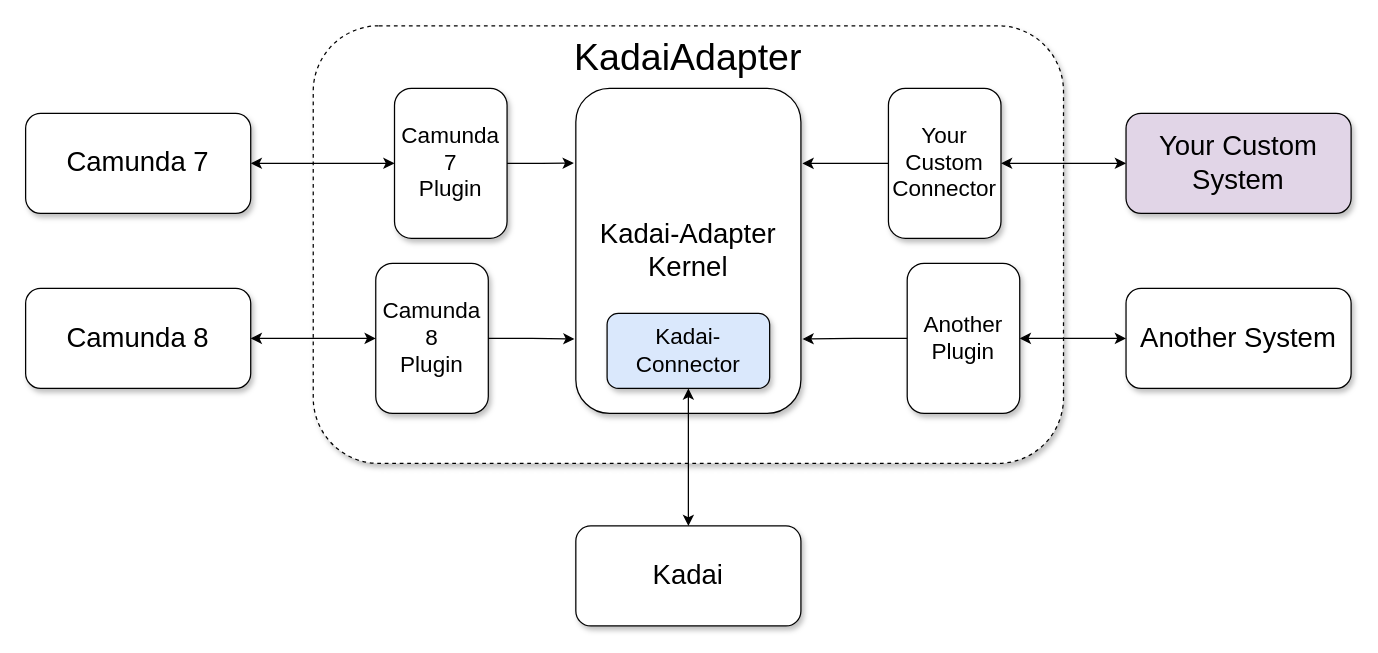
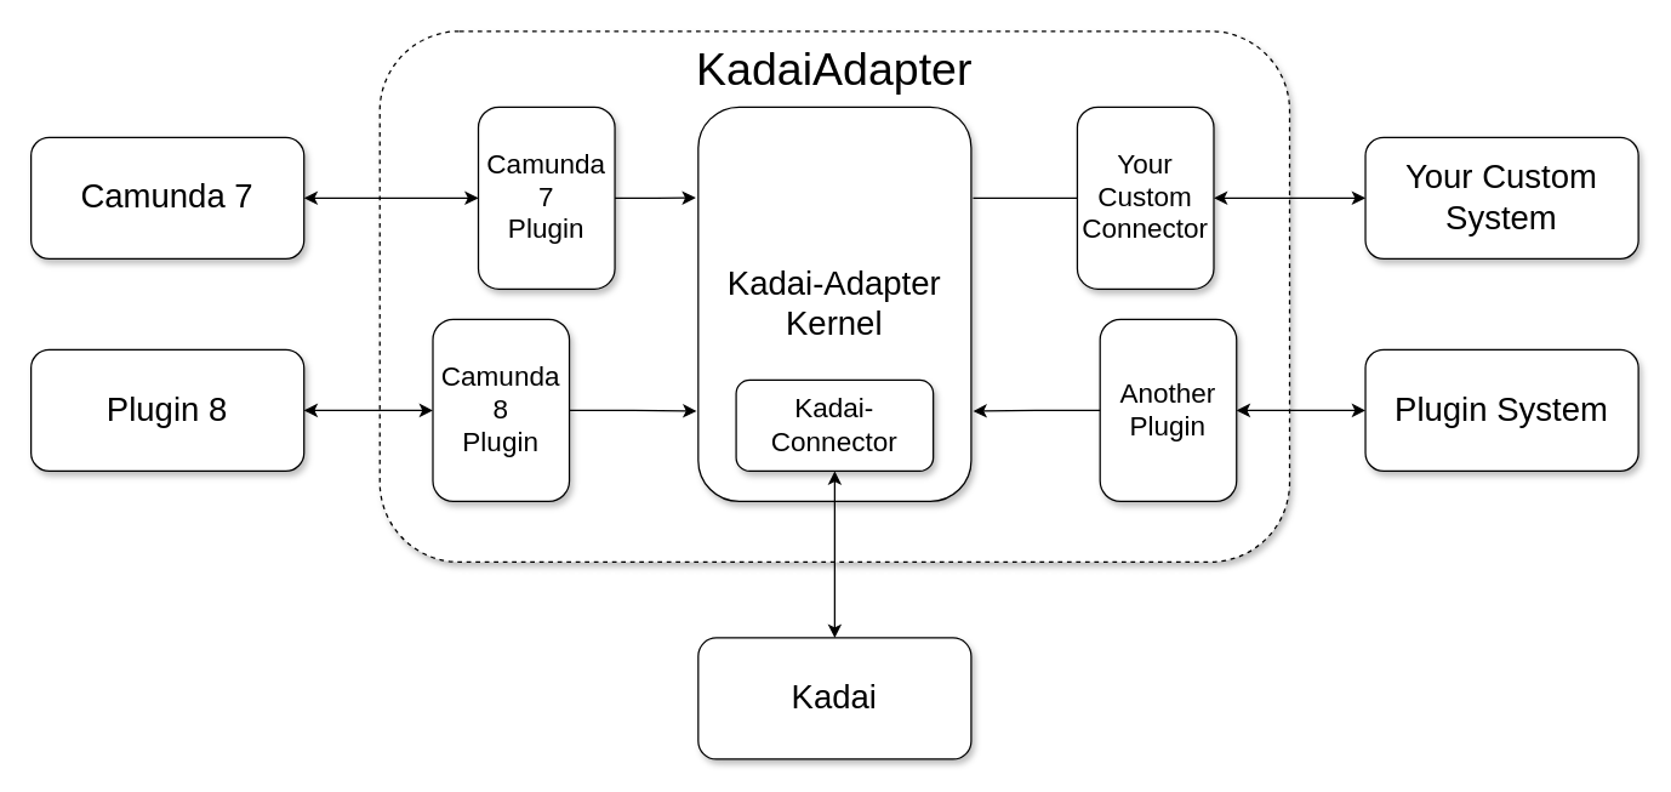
- <mxCell id="11" style="edgeStyle=orthogonalEdgeStyle;rounded=0;orthogonalLoop=1;jettySize=auto;html=1;entryX=1.007;entryY=0.231;entryDx=0;entryDy=0;entryPerimeter=0;" edge="1" parent="1" source="8" target="3"><mxGeometry relative="1" as="geometry"><mxPoint x="650" y="130" as="targetPoint" /></mxGeometry></mxCell>
+ <mxCell id="11" style="edgeStyle=orthogonalEdgeStyle;rounded=0;orthogonalLoop=1;jettySize=auto;html=1;entryX=1.007;entryY=0.231;entryDx=0;entryDy=0;entryPerimeter=0;endArrow=none;" edge="1" parent="1" source="8" target="3"><mxGeometry relative="1" as="geometry"><mxPoint x="650" y="130" as="targetPoint" /></mxGeometry></mxCell>
- <mxCell id="19" value="&lt;span style=&quot;font-size: 22px;&quot;&gt;Your Custom System&lt;/span&gt;" style="rounded=1;whiteSpace=wrap;html=1;shadow=1;fillColor=#e1d5e7;" vertex="1" parent="1"><mxGeometry x="900" y="90" width="180" height="80" as="geometry" /></mxCell>
+ <mxCell id="19" value="&lt;span style=&quot;font-size: 22px;&quot;&gt;Your Custom System&lt;/span&gt;" style="rounded=1;whiteSpace=wrap;html=1;shadow=1;" vertex="1" parent="1"><mxGeometry x="900" y="90" width="180" height="80" as="geometry" /></mxCell>
- <mxCell id="16" value="&lt;span style=&quot;font-size: 22px;&quot;&gt;Camunda 8&lt;/span&gt;" style="rounded=1;whiteSpace=wrap;html=1;shadow=1;" vertex="1" parent="1"><mxGeometry x="20" y="230" width="180" height="80" as="geometry" /></mxCell>
+ <mxCell id="16" value="&lt;span style=&quot;font-size: 22px;&quot;&gt;Plugin 8&lt;/span&gt;" style="rounded=1;whiteSpace=wrap;html=1;shadow=1;" vertex="1" parent="1"><mxGeometry x="20" y="230" width="180" height="80" as="geometry" /></mxCell>
- <mxCell id="5" value="&lt;font style=&quot;font-size: 18px;&quot;&gt;Camunda 8&lt;br&gt;Plugin&lt;/font&gt;" style="rounded=1;whiteSpace=wrap;html=1;shadow=1;" vertex="1" parent="1"><mxGeometry x="300" y="210" width="90" height="120" as="geometry" /></mxCell>
+ <mxCell id="5" value="&lt;font style=&quot;font-size: 18px;&quot;&gt;Camunda 8&lt;br&gt;Plugin&lt;/font&gt;" style="rounded=1;whiteSpace=wrap;html=1;shadow=1;" vertex="1" parent="1"><mxGeometry x="285" y="210" width="90" height="120" as="geometry" /></mxCell>
- <mxCell id="20" value="&lt;span style=&quot;font-size: 22px;&quot;&gt;Another System&lt;/span&gt;" style="rounded=1;whiteSpace=wrap;html=1;shadow=1;" vertex="1" parent="1"><mxGeometry x="900" y="230" width="180" height="80" as="geometry" /></mxCell>
+ <mxCell id="20" value="&lt;span style=&quot;font-size: 22px;&quot;&gt;Plugin System&lt;/span&gt;" style="rounded=1;whiteSpace=wrap;html=1;shadow=1;" vertex="1" parent="1"><mxGeometry x="900" y="230" width="180" height="80" as="geometry" /></mxCell>
- <mxCell id="12" value="&lt;font style=&quot;font-size: 18px;&quot;&gt;Kadai-Connector&lt;/font&gt;" style="rounded=1;whiteSpace=wrap;html=1;shadow=1;fillColor=#dae8fc;" vertex="1" parent="1"><mxGeometry x="485" y="250" width="130" height="60" as="geometry" /></mxCell>
+ <mxCell id="12" value="&lt;font style=&quot;font-size: 18px;&quot;&gt;Kadai-Connector&lt;/font&gt;" style="rounded=1;whiteSpace=wrap;html=1;shadow=1;" vertex="1" parent="1"><mxGeometry x="485" y="250" width="130" height="60" as="geometry" /></mxCell>
